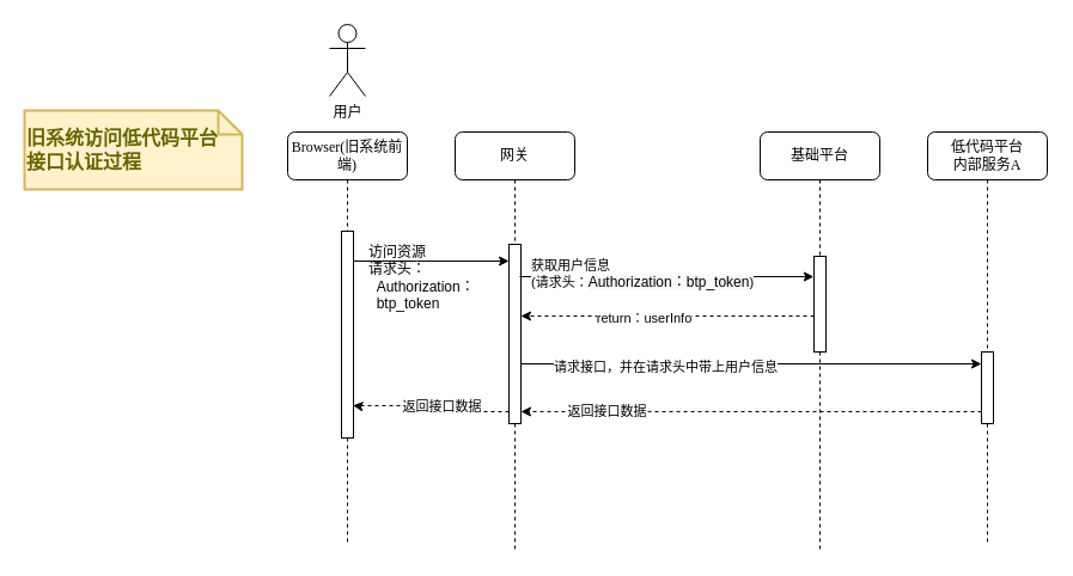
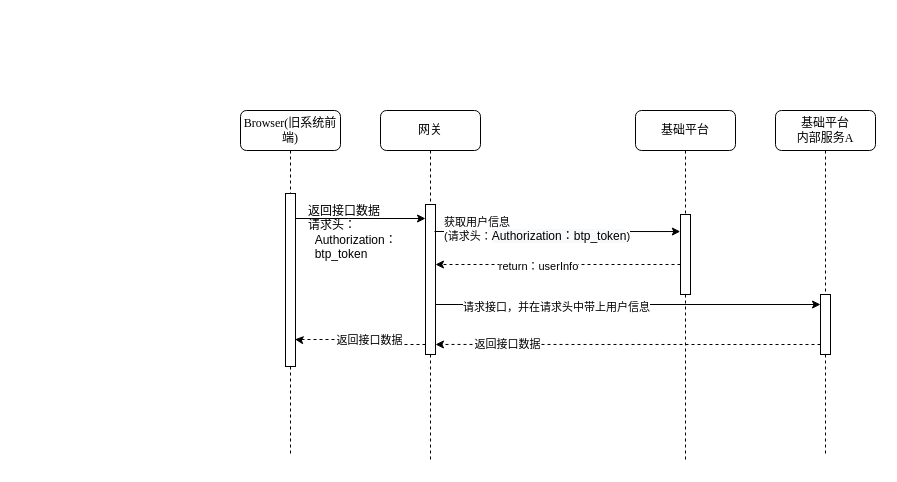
- <mxCell id="10" value="用户" style="shape=umlActor;verticalLabelPosition=bottom;verticalAlign=top;html=1;" parent="1" vertex="1"><mxGeometry x="275" y="20" width="30" height="60" as="geometry" /></mxCell>
- <mxCell id="23" value="旧系统访问低代码平台&lt;br&gt;接口认证过程" style="shape=note;strokeWidth=2;fontSize=16;size=20;whiteSpace=wrap;html=1;fillColor=#fff2cc;strokeColor=#d6b656;fontColor=#666600;align=left;fontStyle=1" parent="1" vertex="1"><mxGeometry x="20" y="92" width="182" height="66" as="geometry" /></mxCell>
- <mxCell id="6" value="低代码平台&lt;br&gt;内部服务A" style="shape=umlLifeline;perimeter=lifelinePerimeter;whiteSpace=wrap;html=1;container=1;collapsible=0;recursiveResize=0;outlineConnect=0;rounded=1;shadow=0;comic=0;labelBackgroundColor=none;strokeWidth=1;fontFamily=Verdana;fontSize=12;align=center;" parent="1" vertex="1"><mxGeometry x="775" y="110" width="100" height="345" as="geometry" /></mxCell>
+ <mxCell id="6" value="基础平台&lt;br&gt;内部服务A" style="shape=umlLifeline;perimeter=lifelinePerimeter;whiteSpace=wrap;html=1;container=1;collapsible=0;recursiveResize=0;outlineConnect=0;rounded=1;shadow=0;comic=0;labelBackgroundColor=none;strokeWidth=1;fontFamily=Verdana;fontSize=12;align=center;" parent="1" vertex="1"><mxGeometry x="775" y="110" width="100" height="345" as="geometry" /></mxCell>
- <mxCell id="12" value="&lt;span style=&quot;text-align: center&quot;&gt;访问资源&lt;/span&gt;&lt;br&gt;请求头：&lt;br&gt;&amp;nbsp; Authorization：&lt;br&gt;&amp;nbsp; btp_token" style="text;html=1;align=left;verticalAlign=middle;resizable=0;points=[];autosize=1;" parent="1" vertex="1"><mxGeometry x="306" y="202" width="100" height="60" as="geometry" /></mxCell>
+ <mxCell id="12" value="&lt;span style=&quot;text-align: center&quot;&gt;返回接口数据&lt;/span&gt;&lt;br&gt;请求头：&lt;br&gt;&amp;nbsp; Authorization：&lt;br&gt;&amp;nbsp; btp_token" style="text;html=1;align=left;verticalAlign=middle;resizable=0;points=[];autosize=1;" parent="1" vertex="1"><mxGeometry x="306" y="202" width="100" height="60" as="geometry" /></mxCell>
